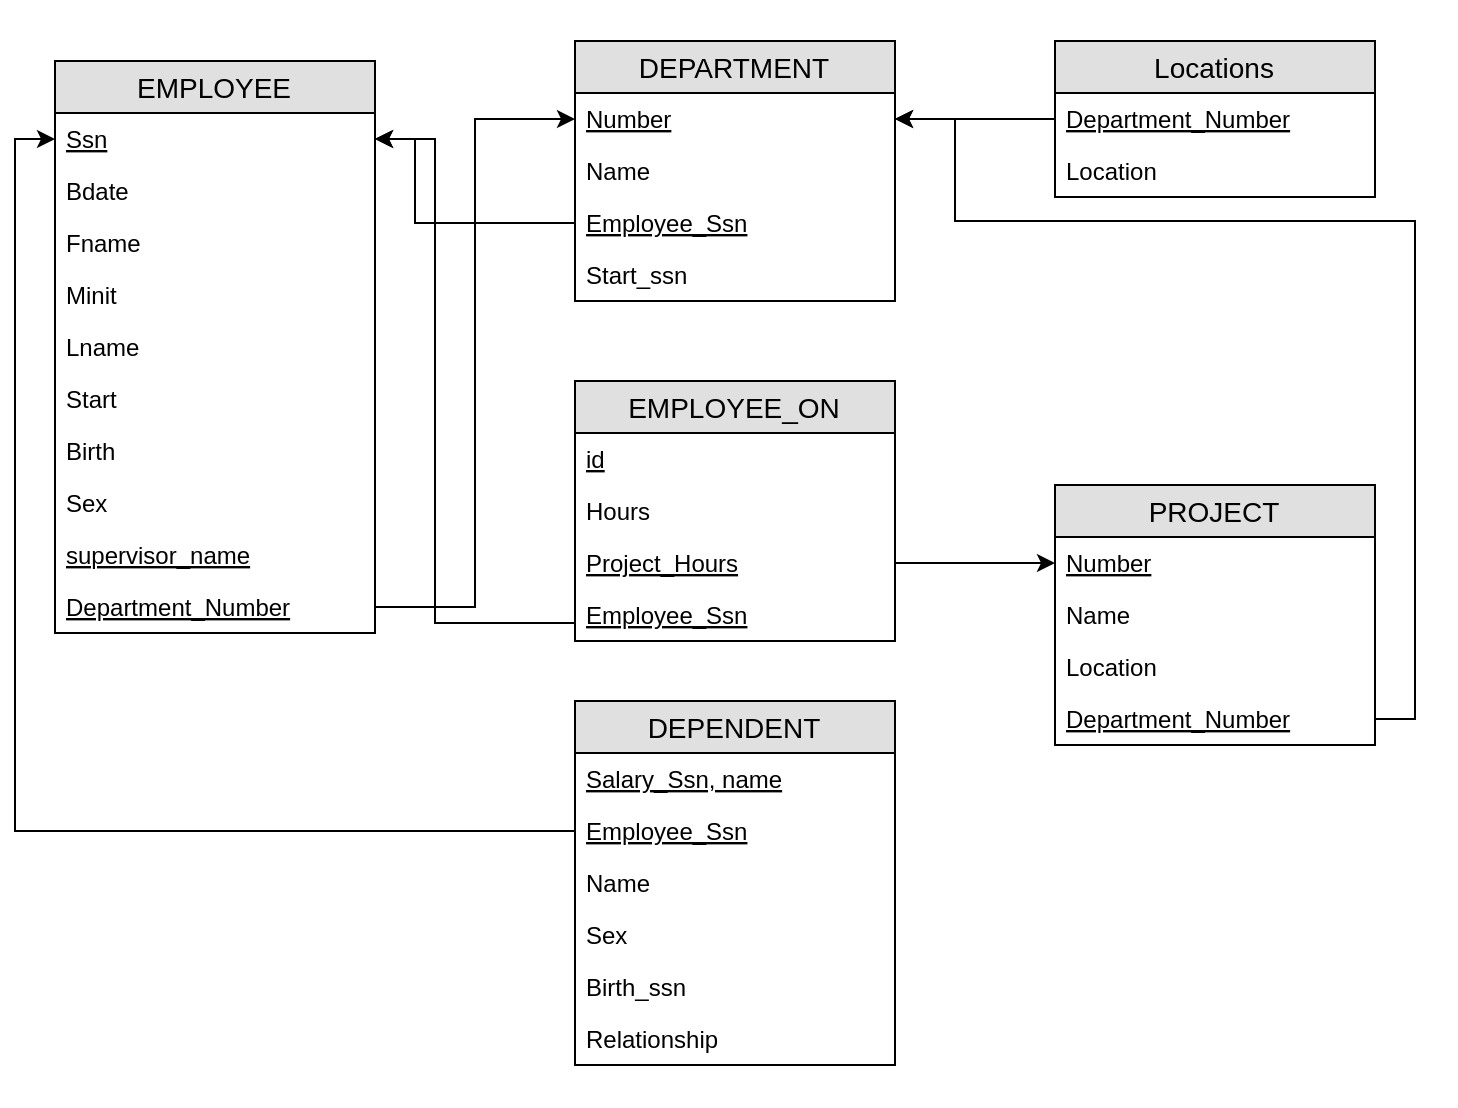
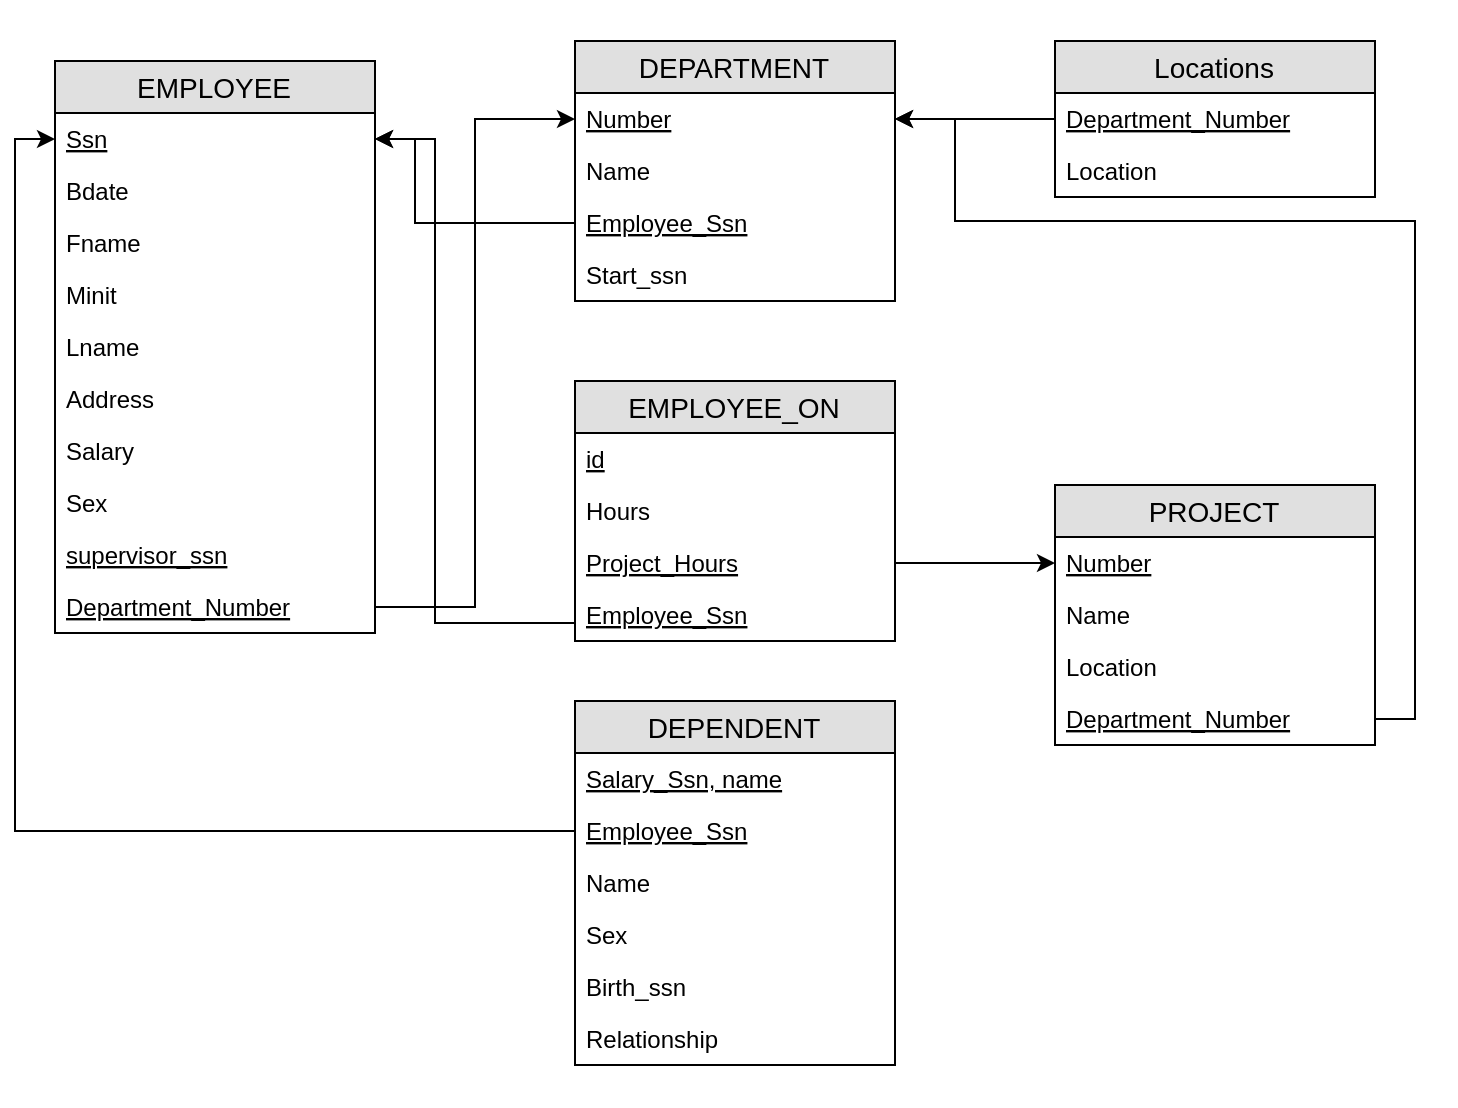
- <mxCell id="8" value="Start" style="text;strokeColor=none;fillColor=none;spacingLeft=4;spacingRight=4;overflow=hidden;rotatable=0;points=[[0,0.5],[1,0.5]];portConstraint=eastwest;fontSize=12;" vertex="1" parent="2"><mxGeometry y="156" width="160" height="26" as="geometry" /></mxCell>
+ <mxCell id="8" value="Address" style="text;strokeColor=none;fillColor=none;spacingLeft=4;spacingRight=4;overflow=hidden;rotatable=0;points=[[0,0.5],[1,0.5]];portConstraint=eastwest;fontSize=12;" vertex="1" parent="2"><mxGeometry y="156" width="160" height="26" as="geometry" /></mxCell>
- <mxCell id="9" value="Birth" style="text;strokeColor=none;fillColor=none;spacingLeft=4;spacingRight=4;overflow=hidden;rotatable=0;points=[[0,0.5],[1,0.5]];portConstraint=eastwest;fontSize=12;" vertex="1" parent="2"><mxGeometry y="182" width="160" height="26" as="geometry" /></mxCell>
+ <mxCell id="9" value="Salary" style="text;strokeColor=none;fillColor=none;spacingLeft=4;spacingRight=4;overflow=hidden;rotatable=0;points=[[0,0.5],[1,0.5]];portConstraint=eastwest;fontSize=12;" vertex="1" parent="2"><mxGeometry y="182" width="160" height="26" as="geometry" /></mxCell>
- <mxCell id="11" value="supervisor_name" style="text;strokeColor=none;fillColor=none;spacingLeft=4;spacingRight=4;overflow=hidden;rotatable=0;points=[[0,0.5],[1,0.5]];portConstraint=eastwest;fontSize=12;fontStyle=4" vertex="1" parent="2"><mxGeometry y="234" width="160" height="26" as="geometry" /></mxCell>
+ <mxCell id="11" value="supervisor_ssn" style="text;strokeColor=none;fillColor=none;spacingLeft=4;spacingRight=4;overflow=hidden;rotatable=0;points=[[0,0.5],[1,0.5]];portConstraint=eastwest;fontSize=12;fontStyle=4" vertex="1" parent="2"><mxGeometry y="234" width="160" height="26" as="geometry" /></mxCell>
